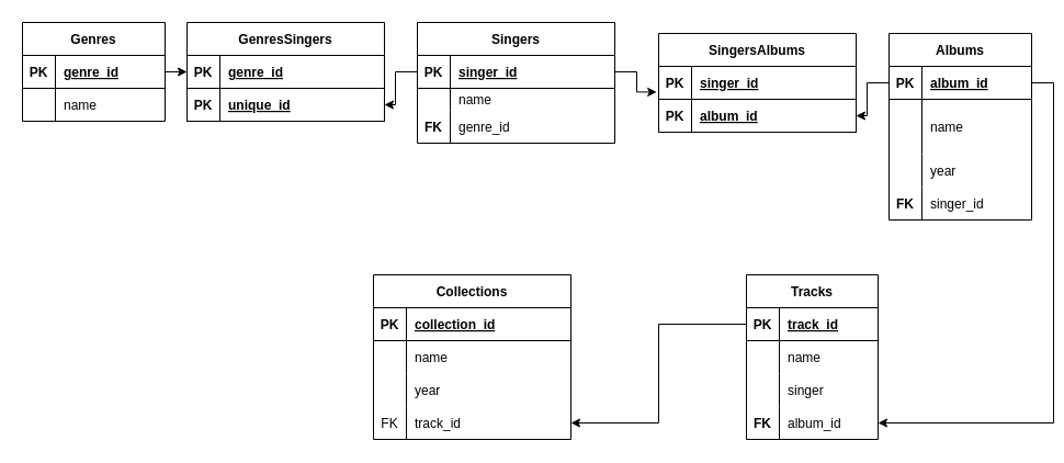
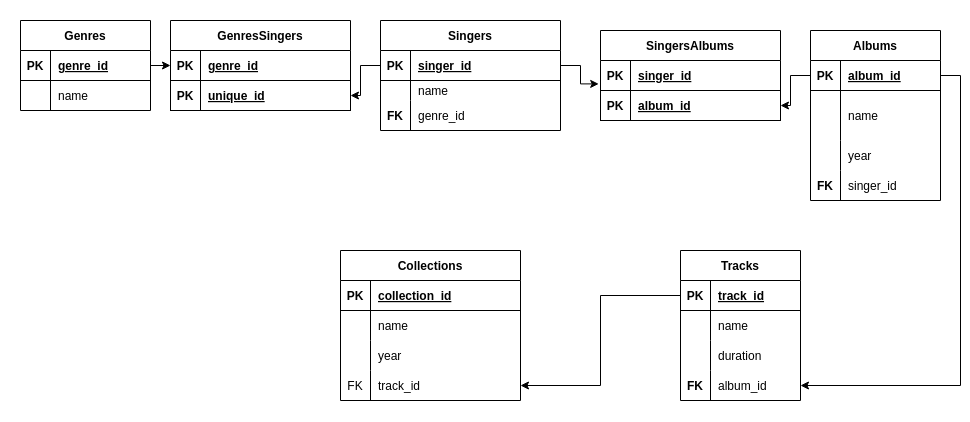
- <mxCell id="41" value="singer" style="shape=partialRectangle;connectable=0;fillColor=none;top=0;left=0;bottom=0;right=0;align=left;spacingLeft=6;overflow=hidden;" parent="39" vertex="1"><mxGeometry x="30" width="90" height="30" as="geometry"><mxRectangle width="90" height="30" as="alternateBounds" /></mxGeometry></mxCell>
+ <mxCell id="41" value="duration" style="shape=partialRectangle;connectable=0;fillColor=none;top=0;left=0;bottom=0;right=0;align=left;spacingLeft=6;overflow=hidden;" parent="39" vertex="1"><mxGeometry x="30" width="90" height="30" as="geometry"><mxRectangle width="90" height="30" as="alternateBounds" /></mxGeometry></mxCell>
